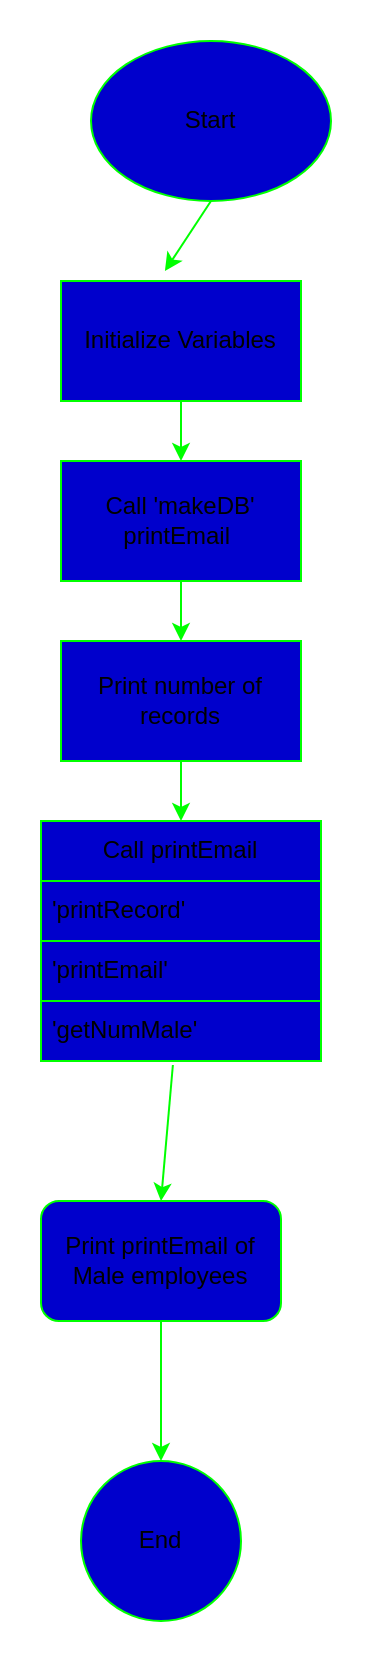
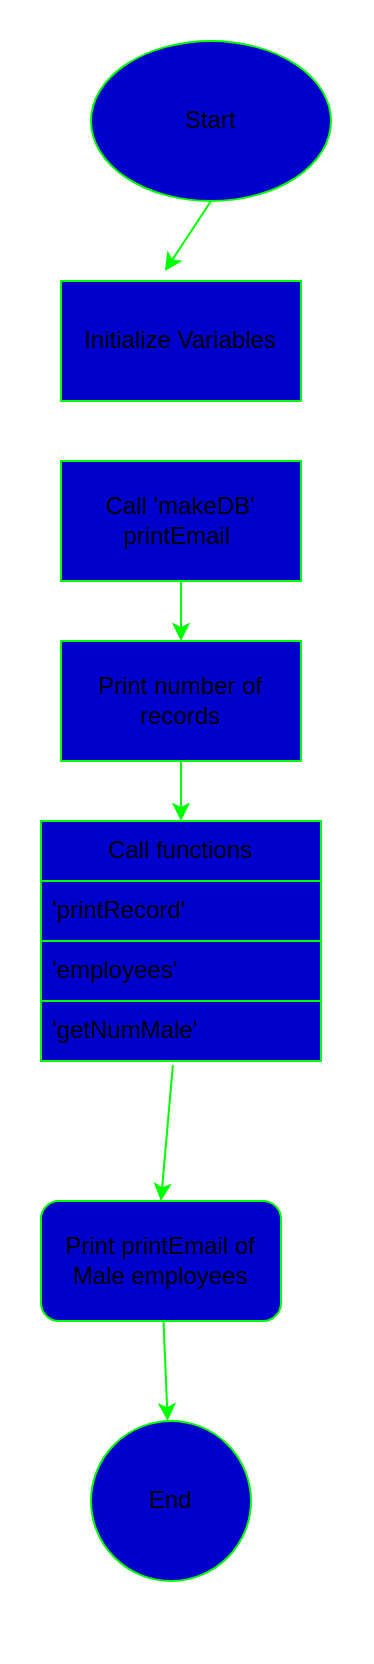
- <mxCell id="4" style="edgeStyle=none;html=1;exitX=0.5;exitY=1;exitDx=0;exitDy=0;entryX=0.5;entryY=0;entryDx=0;entryDy=0;fillColor=#0000CC;strokeColor=#00FF00;" edge="1" parent="1" source="5" target="7"><mxGeometry relative="1" as="geometry" /></mxCell>
- <mxCell id="10" value="Call printEmail" style="swimlane;fontStyle=0;childLayout=stackLayout;horizontal=1;startSize=30;horizontalStack=0;resizeParent=1;resizeParentMax=0;resizeLast=0;collapsible=1;marginBottom=0;whiteSpace=wrap;html=1;fillColor=#0000CC;strokeColor=#00FF00;" vertex="1" parent="1"><mxGeometry x="20" y="410" width="140" height="120" as="geometry" /></mxCell>
+ <mxCell id="10" value="Call functions" style="swimlane;fontStyle=0;childLayout=stackLayout;horizontal=1;startSize=30;horizontalStack=0;resizeParent=1;resizeParentMax=0;resizeLast=0;collapsible=1;marginBottom=0;whiteSpace=wrap;html=1;fillColor=#0000CC;strokeColor=#00FF00;" vertex="1" parent="1"><mxGeometry x="20" y="410" width="140" height="120" as="geometry" /></mxCell>
- <mxCell id="12" value="'printEmail'" style="text;strokeColor=#00FF00;fillColor=#0000CC;align=left;verticalAlign=middle;spacingLeft=4;spacingRight=4;overflow=hidden;points=[[0,0.5],[1,0.5]];portConstraint=eastwest;rotatable=0;whiteSpace=wrap;html=1;" vertex="1" parent="10"><mxGeometry y="60" width="140" height="30" as="geometry" /></mxCell>
+ <mxCell id="12" value="'employees'" style="text;strokeColor=#00FF00;fillColor=#0000CC;align=left;verticalAlign=middle;spacingLeft=4;spacingRight=4;overflow=hidden;points=[[0,0.5],[1,0.5]];portConstraint=eastwest;rotatable=0;whiteSpace=wrap;html=1;" vertex="1" parent="10"><mxGeometry y="60" width="140" height="30" as="geometry" /></mxCell>
- <mxCell id="17" value="End" style="ellipse;whiteSpace=wrap;html=1;rounded=1;fillColor=#0000CC;strokeColor=#00FF00;" vertex="1" parent="1"><mxGeometry x="40" y="730" width="80" height="80" as="geometry" /></mxCell>
+ <mxCell id="17" value="End" style="ellipse;whiteSpace=wrap;html=1;rounded=1;fillColor=#0000CC;strokeColor=#00FF00;" vertex="1" parent="1"><mxGeometry x="45" y="710" width="80" height="80" as="geometry" /></mxCell>
